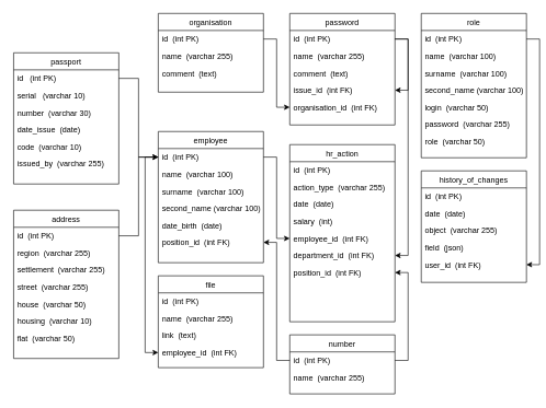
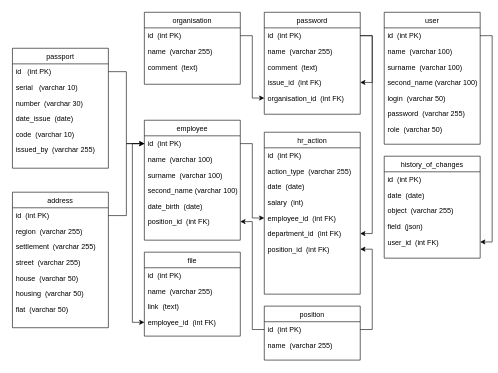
- <mxCell id="28" value="role" style="swimlane;fontStyle=0;align=center;verticalAlign=top;childLayout=stackLayout;horizontal=1;startSize=26;horizontalStack=0;resizeParent=1;resizeLast=0;collapsible=1;marginBottom=0;rounded=0;shadow=0;strokeWidth=1;" parent="1" vertex="1"><mxGeometry x="640" y="20" width="160" height="220" as="geometry"><mxRectangle x="550" y="140" width="160" height="26" as="alternateBounds" /></mxGeometry></mxCell>
+ <mxCell id="28" value="user" style="swimlane;fontStyle=0;align=center;verticalAlign=top;childLayout=stackLayout;horizontal=1;startSize=26;horizontalStack=0;resizeParent=1;resizeLast=0;collapsible=1;marginBottom=0;rounded=0;shadow=0;strokeWidth=1;" parent="1" vertex="1"><mxGeometry x="640" y="20" width="160" height="220" as="geometry"><mxRectangle x="550" y="140" width="160" height="26" as="alternateBounds" /></mxGeometry></mxCell>
- <mxCell id="49" value="housing  (varchar 10)" style="text;align=left;verticalAlign=top;spacingLeft=4;spacingRight=4;overflow=hidden;rotatable=0;points=[[0,0.5],[1,0.5]];portConstraint=eastwest;rounded=0;shadow=0;html=0;" parent="43" vertex="1"><mxGeometry y="156" width="160" height="26" as="geometry" /></mxCell>
+ <mxCell id="49" value="housing  (varchar 50)" style="text;align=left;verticalAlign=top;spacingLeft=4;spacingRight=4;overflow=hidden;rotatable=0;points=[[0,0.5],[1,0.5]];portConstraint=eastwest;rounded=0;shadow=0;html=0;" parent="43" vertex="1"><mxGeometry y="156" width="160" height="26" as="geometry" /></mxCell>
- <mxCell id="13" value="number" style="swimlane;fontStyle=0;align=center;verticalAlign=top;childLayout=stackLayout;horizontal=1;startSize=26;horizontalStack=0;resizeParent=1;resizeLast=0;collapsible=1;marginBottom=0;rounded=0;shadow=0;strokeWidth=1;" parent="1" vertex="1"><mxGeometry x="440" y="510" width="160" height="90" as="geometry"><mxRectangle x="550" y="140" width="160" height="26" as="alternateBounds" /></mxGeometry></mxCell>
+ <mxCell id="13" value="position" style="swimlane;fontStyle=0;align=center;verticalAlign=top;childLayout=stackLayout;horizontal=1;startSize=26;horizontalStack=0;resizeParent=1;resizeLast=0;collapsible=1;marginBottom=0;rounded=0;shadow=0;strokeWidth=1;" parent="1" vertex="1"><mxGeometry x="440" y="510" width="160" height="90" as="geometry"><mxRectangle x="550" y="140" width="160" height="26" as="alternateBounds" /></mxGeometry></mxCell>
